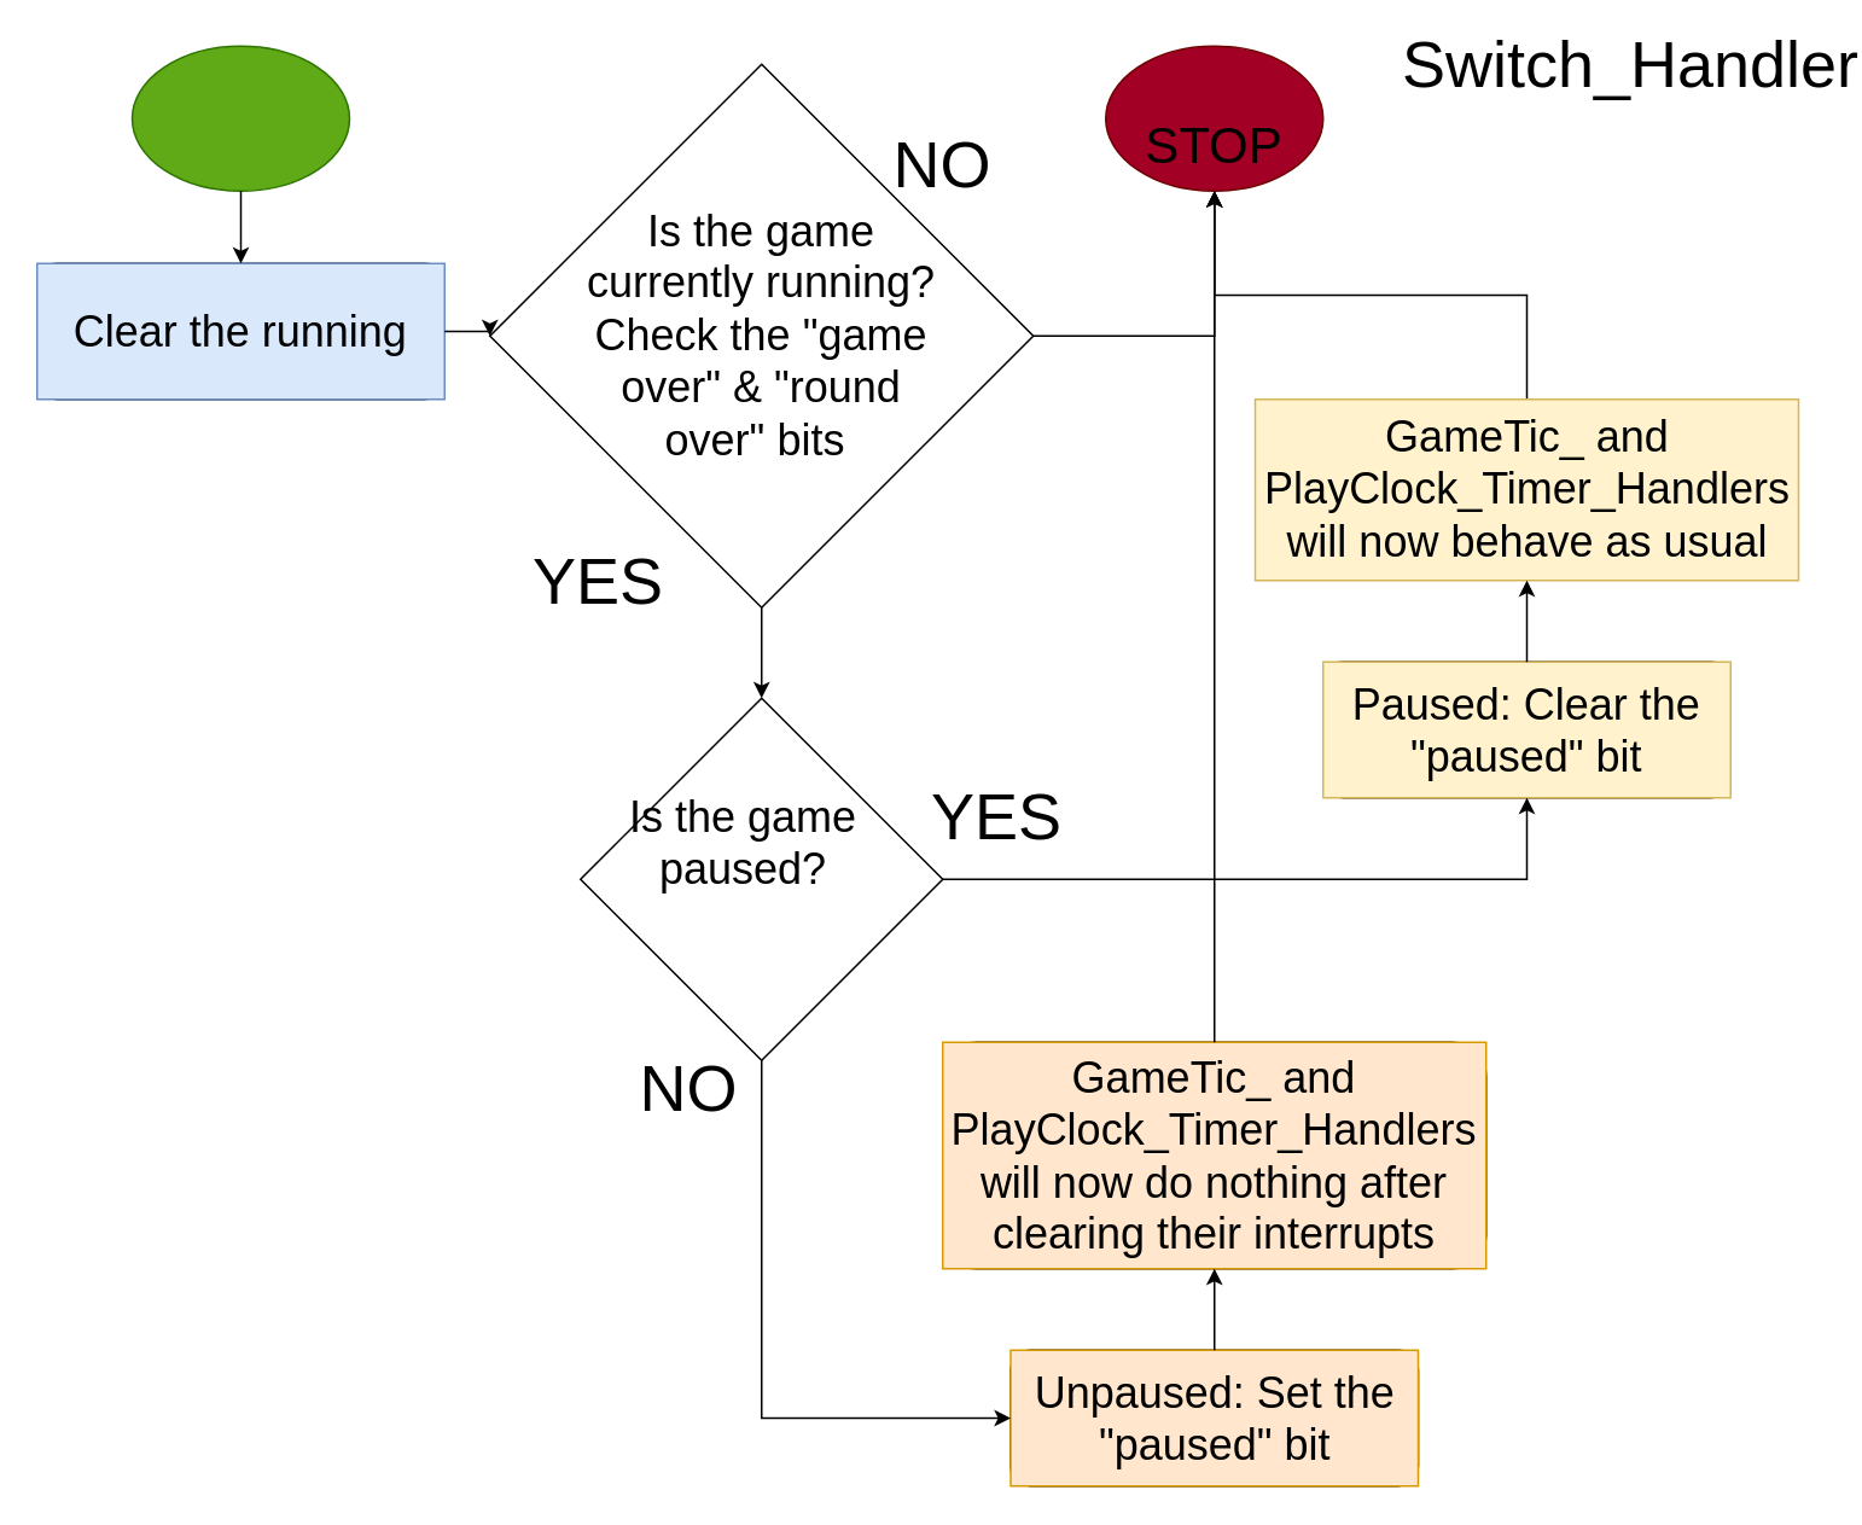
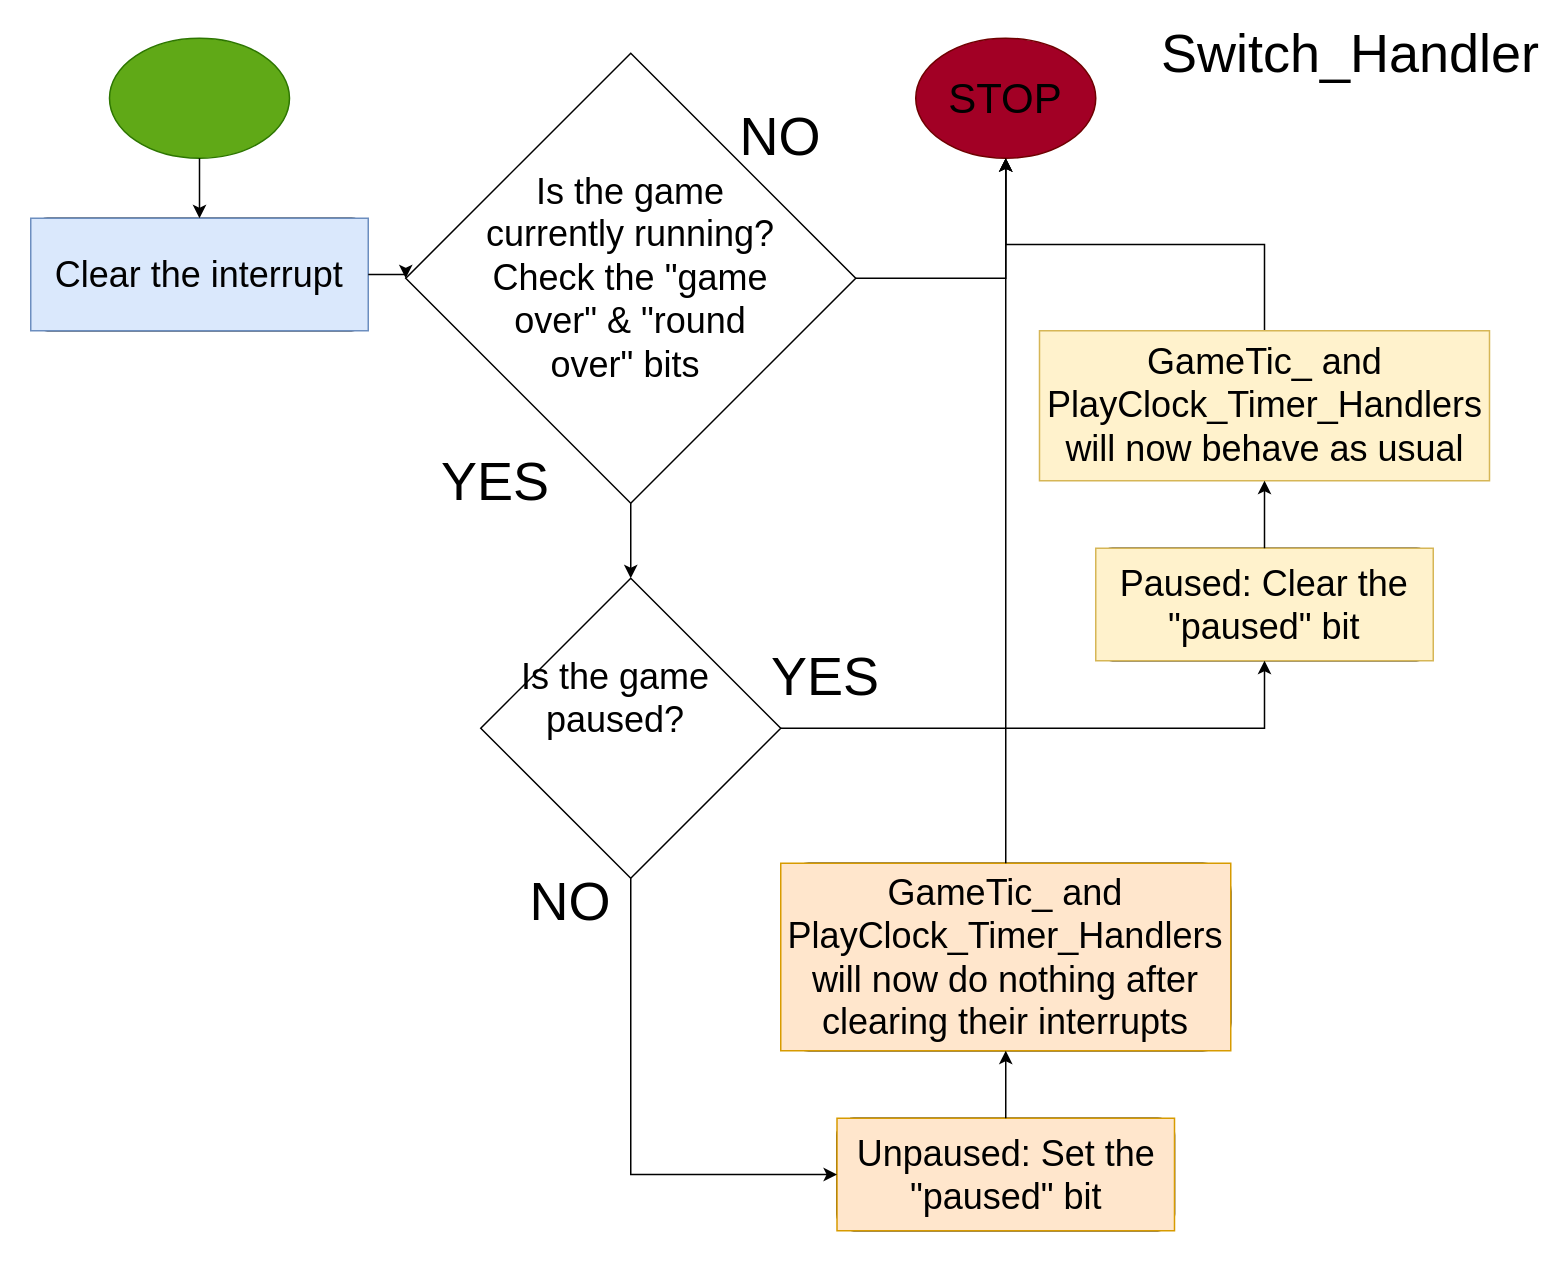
- <mxCell id="15" value="&lt;font style=&quot;font-size: 28px;&quot;&gt;STOP&lt;/font&gt;" style="text;html=1;align=center;verticalAlign=middle;whiteSpace=wrap;rounded=0;" vertex="1" parent="13"><mxGeometry x="30" y="40" width="60" height="30" as="geometry" /></mxCell>
+ <mxCell id="15" value="&lt;font style=&quot;font-size: 28px;&quot;&gt;STOP&lt;/font&gt;" style="text;html=1;align=center;verticalAlign=middle;whiteSpace=wrap;rounded=0;" vertex="1" parent="13"><mxGeometry x="30" y="25" width="60" height="30" as="geometry" /></mxCell>
- <mxCell id="7" value="&lt;font style=&quot;font-size: 24px;&quot;&gt;Clear the running&lt;/font&gt;" style="text;html=1;align=center;verticalAlign=middle;whiteSpace=wrap;rounded=0;fillColor=#dae8fc;strokeColor=#6c8ebf;" vertex="1" parent="5"><mxGeometry width="225" height="75" as="geometry" /></mxCell>
+ <mxCell id="7" value="&lt;font style=&quot;font-size: 24px;&quot;&gt;Clear the interrupt&lt;/font&gt;" style="text;html=1;align=center;verticalAlign=middle;whiteSpace=wrap;rounded=0;fillColor=#dae8fc;strokeColor=#6c8ebf;" vertex="1" parent="5"><mxGeometry width="225" height="75" as="geometry" /></mxCell>
